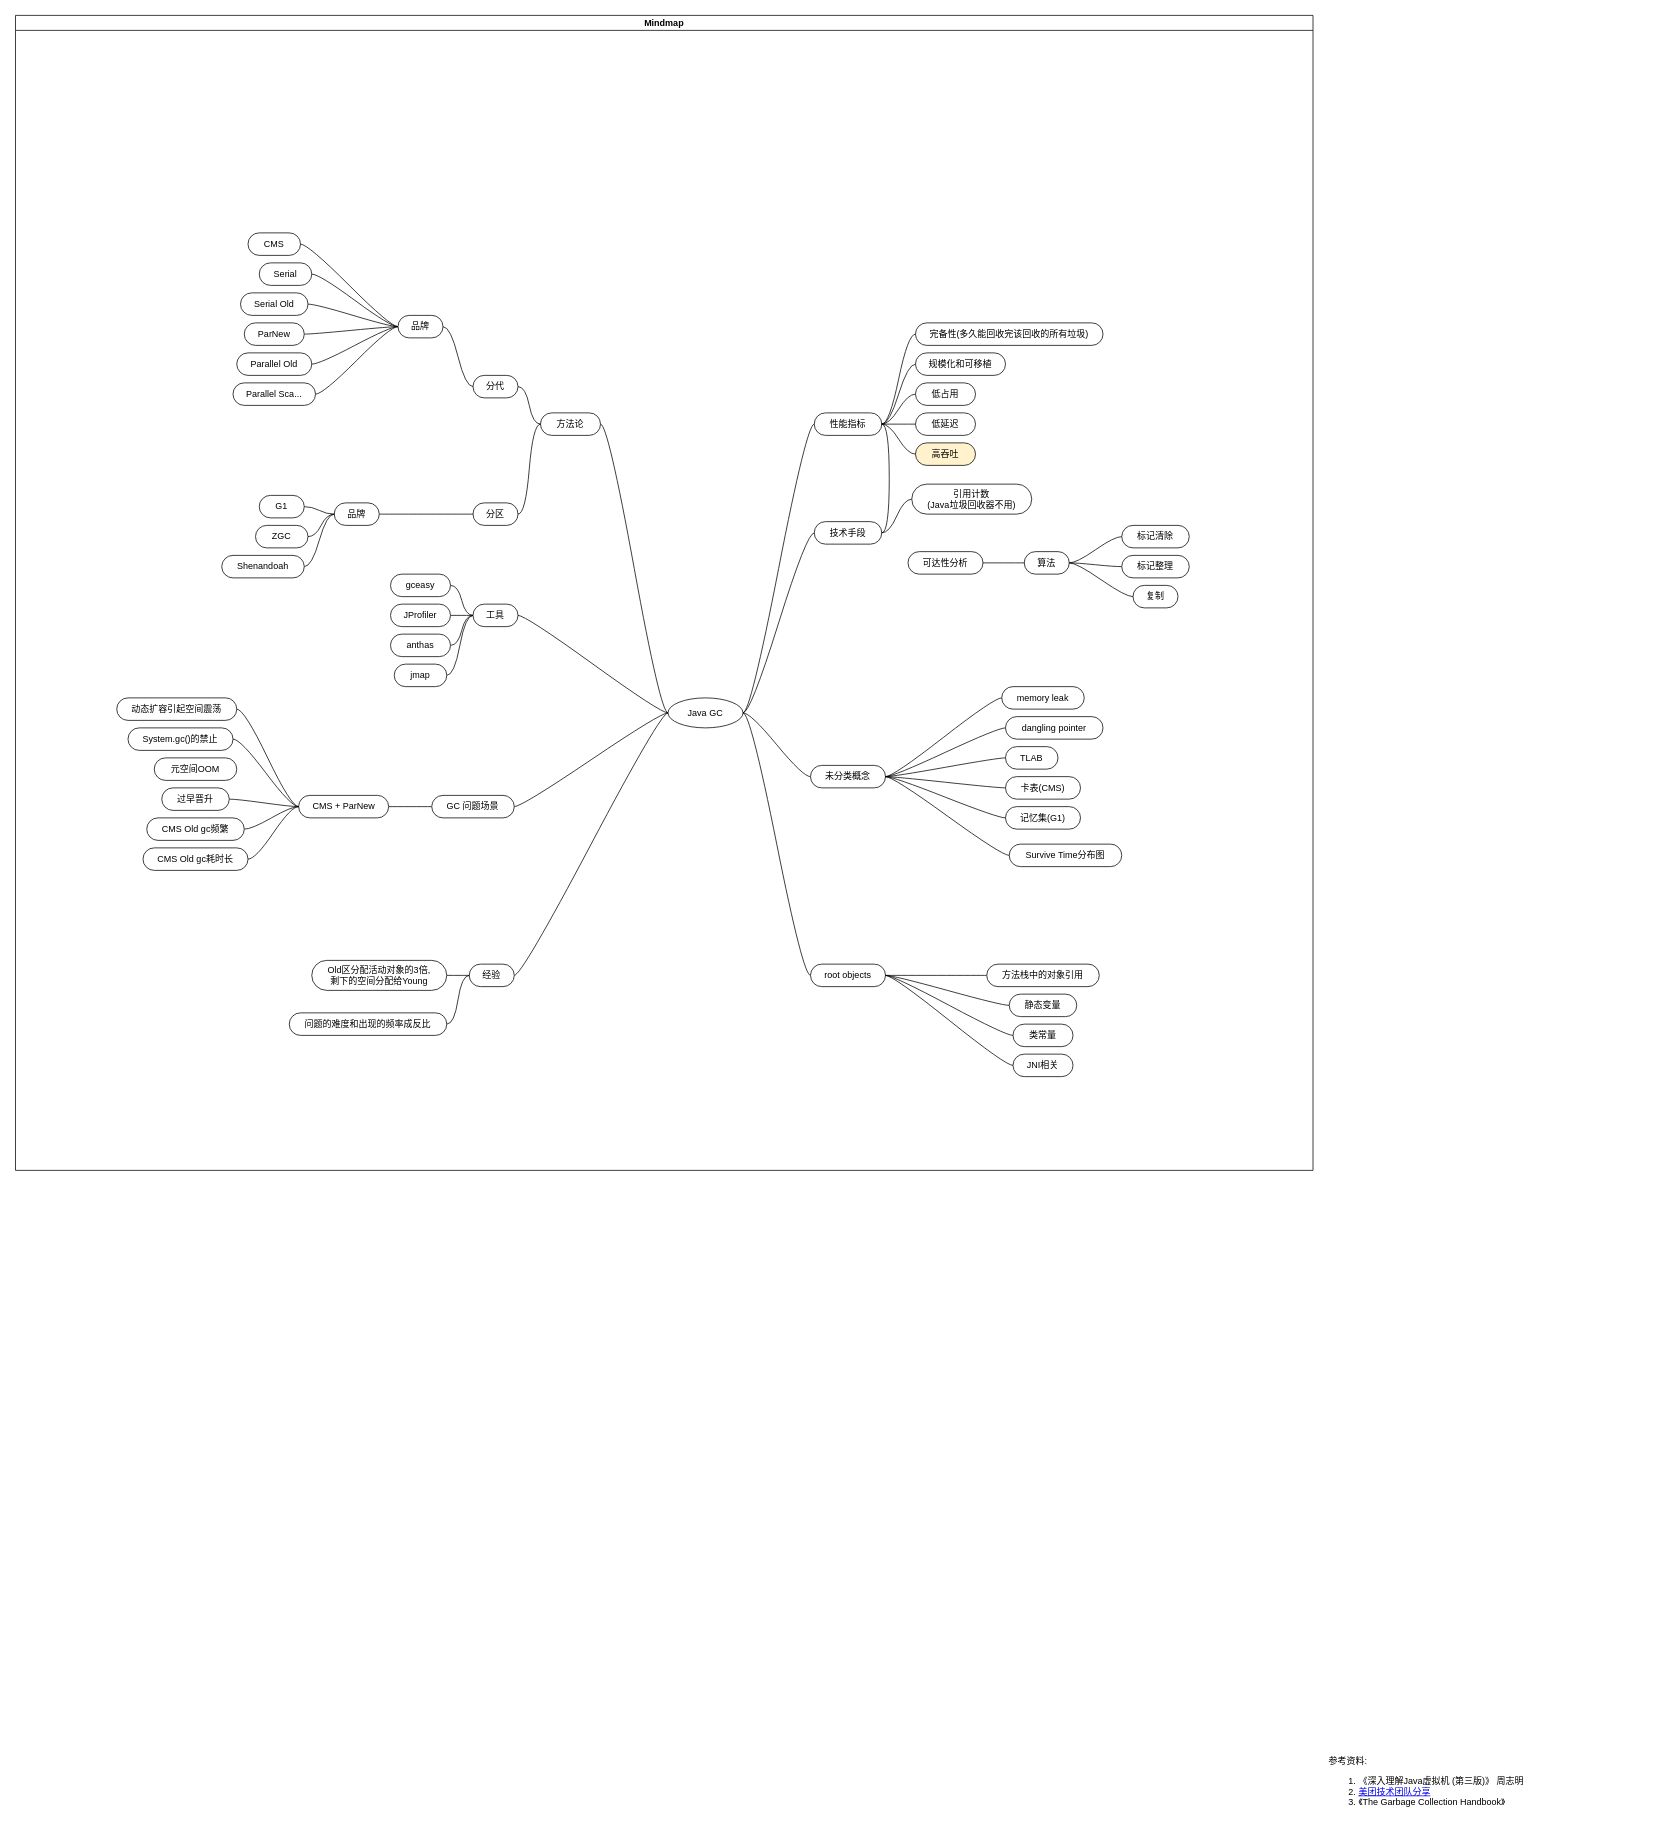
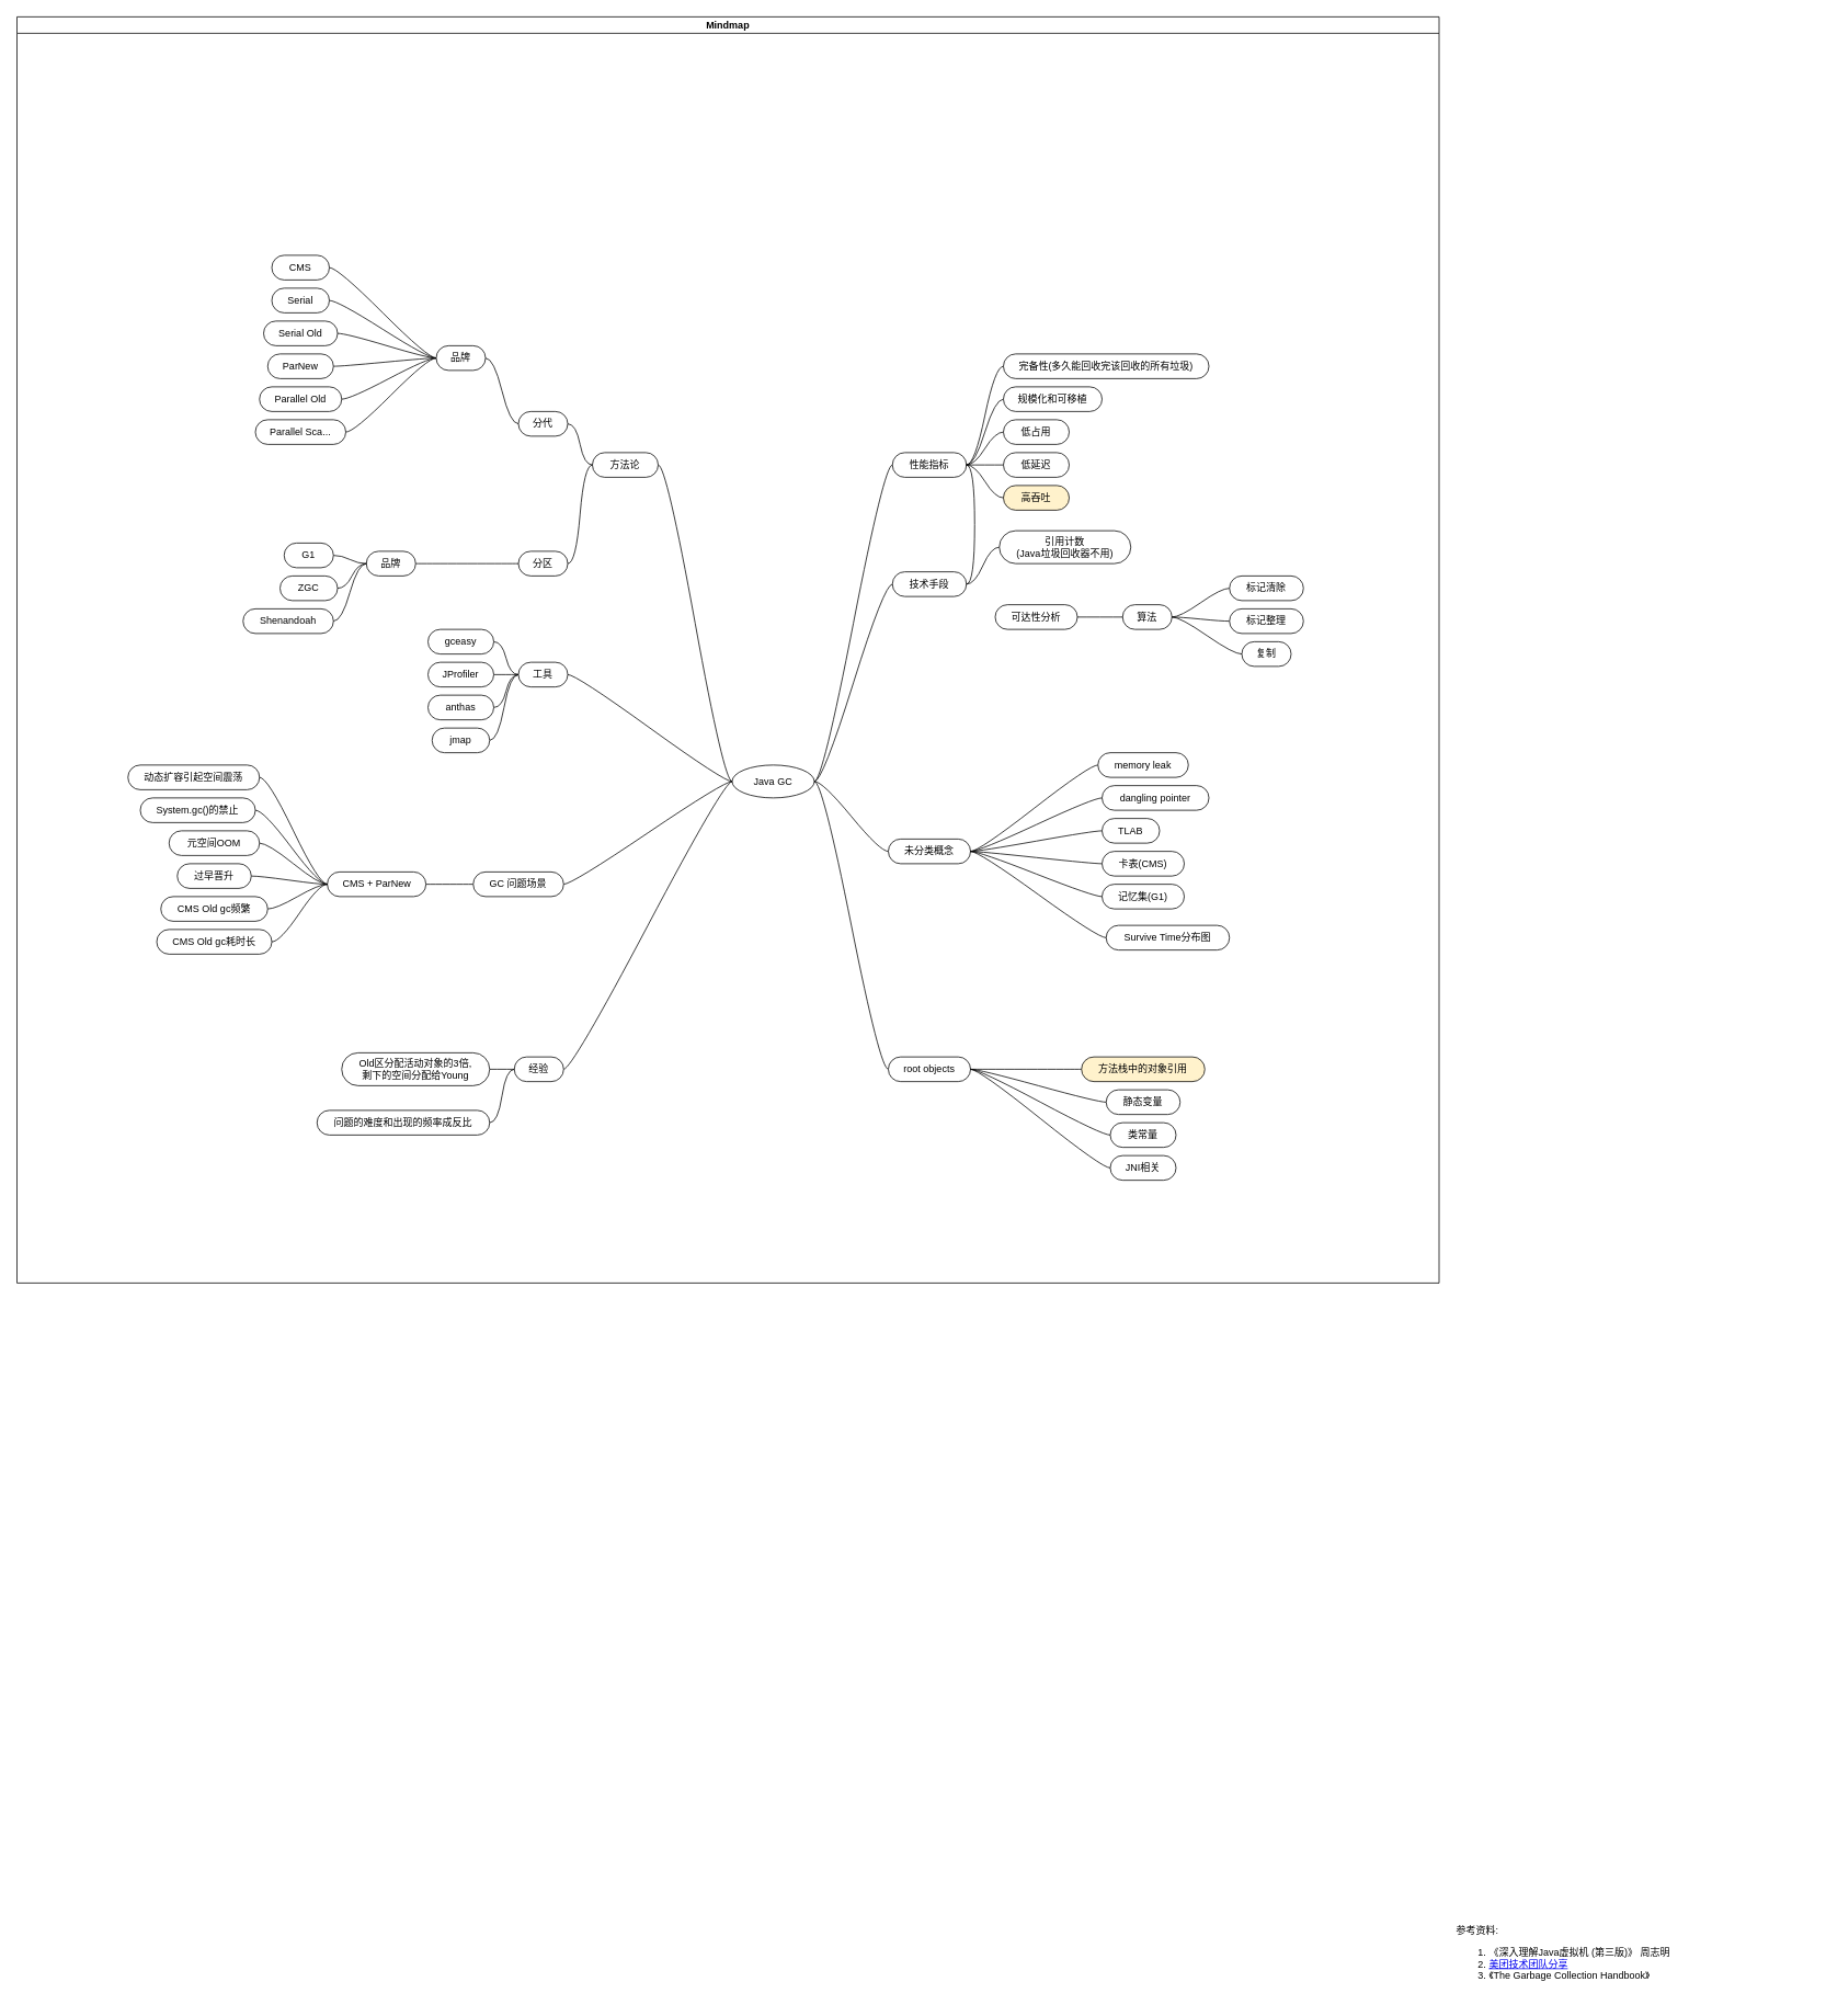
- <mxCell id="35" value="Serial" style="whiteSpace=wrap;html=1;rounded=1;arcSize=50;align=center;verticalAlign=middle;strokeWidth=1;autosize=1;spacing=4;treeFolding=1;treeMoving=1;newEdgeStyle={&quot;edgeStyle&quot;:&quot;entityRelationEdgeStyle&quot;,&quot;startArrow&quot;:&quot;none&quot;,&quot;endArrow&quot;:&quot;none&quot;,&quot;segment&quot;:10,&quot;curved&quot;:1};" parent="2" vertex="1"><mxGeometry x="325" y="330" width="70" height="30" as="geometry" /></mxCell>
+ <mxCell id="35" value="Serial" style="whiteSpace=wrap;html=1;rounded=1;arcSize=50;align=center;verticalAlign=middle;strokeWidth=1;autosize=1;spacing=4;treeFolding=1;treeMoving=1;newEdgeStyle={&quot;edgeStyle&quot;:&quot;entityRelationEdgeStyle&quot;,&quot;startArrow&quot;:&quot;none&quot;,&quot;endArrow&quot;:&quot;none&quot;,&quot;segment&quot;:10,&quot;curved&quot;:1};" parent="2" vertex="1"><mxGeometry x="310" y="330" width="70" height="30" as="geometry" /></mxCell>
+ <mxCell id="76" value="" style="edgeStyle=entityRelationEdgeStyle;startArrow=none;endArrow=none;segment=10;curved=1;rounded=0;" parent="2" source="69" target="77" edge="1"><mxGeometry relative="1" as="geometry"><mxPoint x="352.5" y="690" as="sourcePoint" /></mxGeometry></mxCell>
- <mxCell id="107" value="方法栈中的对象引用" style="whiteSpace=wrap;html=1;rounded=1;arcSize=50;align=center;verticalAlign=middle;strokeWidth=1;autosize=1;spacing=4;treeFolding=1;treeMoving=1;newEdgeStyle={&quot;edgeStyle&quot;:&quot;entityRelationEdgeStyle&quot;,&quot;startArrow&quot;:&quot;none&quot;,&quot;endArrow&quot;:&quot;none&quot;,&quot;segment&quot;:10,&quot;curved&quot;:1};" parent="2" vertex="1"><mxGeometry x="1295" y="1265" width="150" height="30" as="geometry" /></mxCell>
+ <mxCell id="107" value="方法栈中的对象引用" style="whiteSpace=wrap;html=1;rounded=1;arcSize=50;align=center;verticalAlign=middle;strokeWidth=1;autosize=1;spacing=4;treeFolding=1;treeMoving=1;newEdgeStyle={&quot;edgeStyle&quot;:&quot;entityRelationEdgeStyle&quot;,&quot;startArrow&quot;:&quot;none&quot;,&quot;endArrow&quot;:&quot;none&quot;,&quot;segment&quot;:10,&quot;curved&quot;:1};fillColor=#fff2cc;" parent="2" vertex="1"><mxGeometry x="1295" y="1265" width="150" height="30" as="geometry" /></mxCell>
